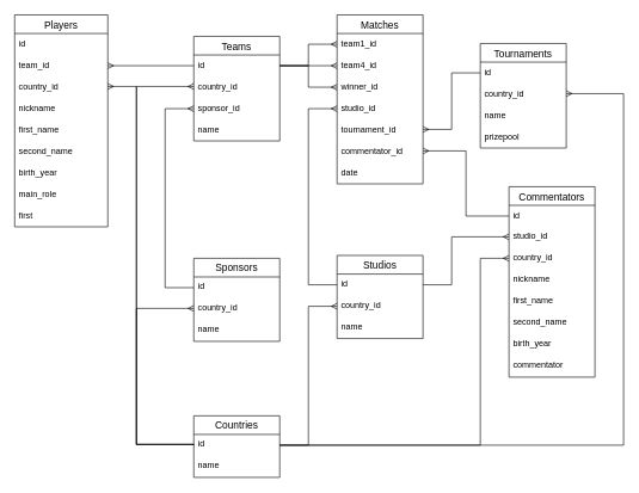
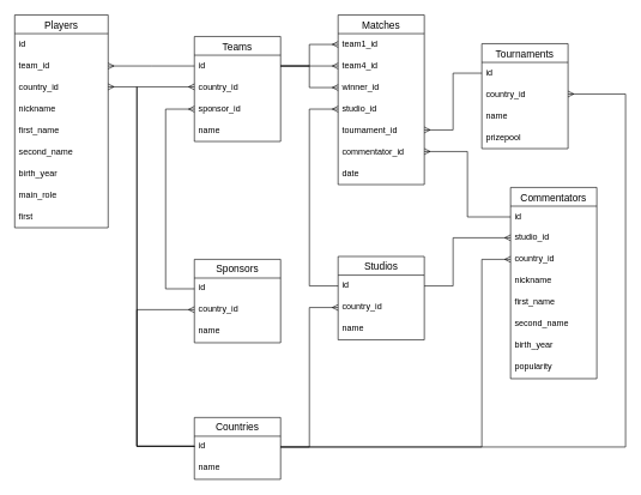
- <mxCell id="42" value="commentator" style="text;strokeColor=none;fillColor=none;spacingLeft=4;spacingRight=4;overflow=hidden;rotatable=0;points=[[0,0.5],[1,0.5]];portConstraint=eastwest;fontSize=12;" vertex="1" parent="34"><mxGeometry y="236" width="120" height="30" as="geometry" /></mxCell>
+ <mxCell id="42" value="popularity" style="text;strokeColor=none;fillColor=none;spacingLeft=4;spacingRight=4;overflow=hidden;rotatable=0;points=[[0,0.5],[1,0.5]];portConstraint=eastwest;fontSize=12;" vertex="1" parent="34"><mxGeometry y="236" width="120" height="30" as="geometry" /></mxCell>
